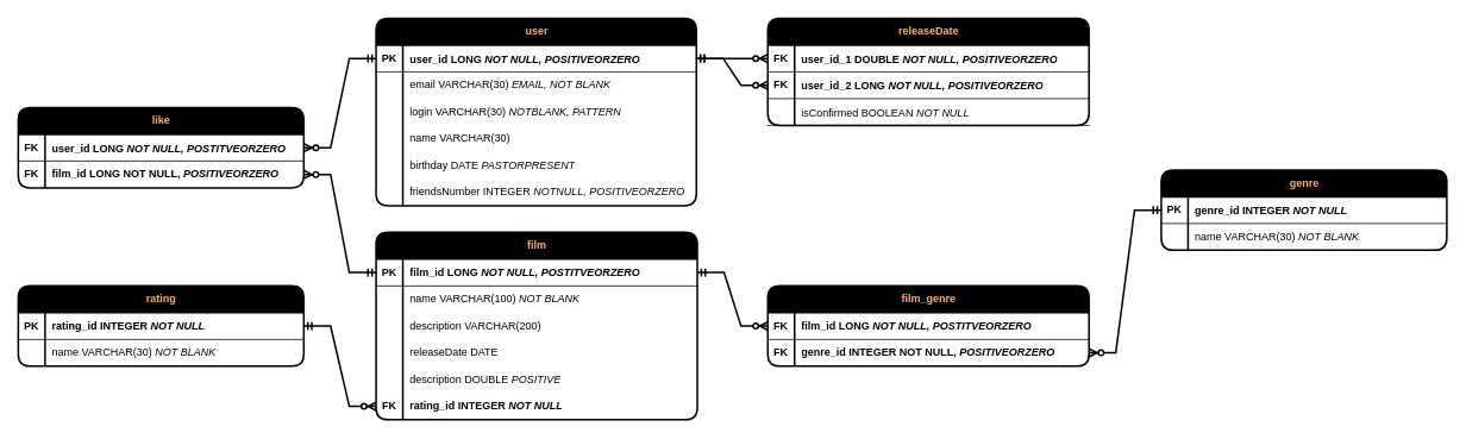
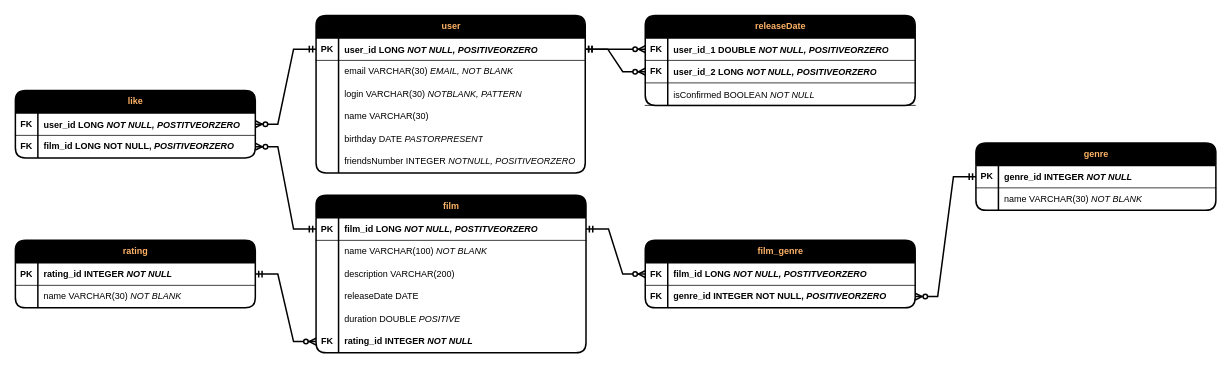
- <mxCell id="17" value="description DOUBLE &lt;i&gt;POSITIVE&lt;/i&gt;" style="shape=partialRectangle;connectable=0;fillColor=none;top=0;left=0;bottom=0;right=0;align=left;spacingLeft=6;overflow=hidden;whiteSpace=wrap;html=1;" vertex="1" parent="15"><mxGeometry x="30" width="330" height="30" as="geometry"><mxRectangle width="330" height="30" as="alternateBounds" /></mxGeometry></mxCell>
+ <mxCell id="17" value="duration DOUBLE &lt;i&gt;POSITIVE&lt;/i&gt;" style="shape=partialRectangle;connectable=0;fillColor=none;top=0;left=0;bottom=0;right=0;align=left;spacingLeft=6;overflow=hidden;whiteSpace=wrap;html=1;" vertex="1" parent="15"><mxGeometry x="30" width="330" height="30" as="geometry"><mxRectangle width="330" height="30" as="alternateBounds" /></mxGeometry></mxCell>
